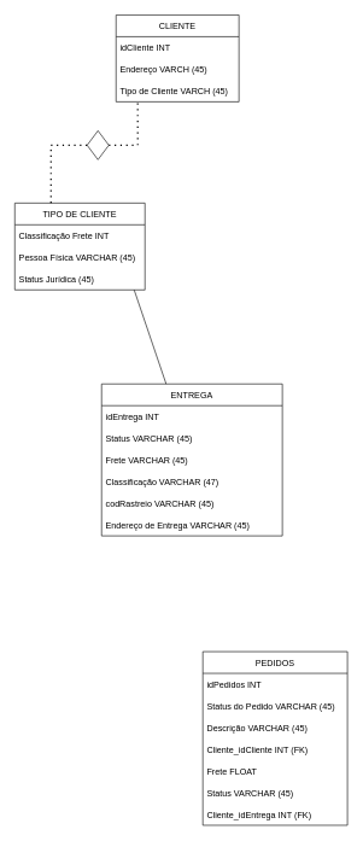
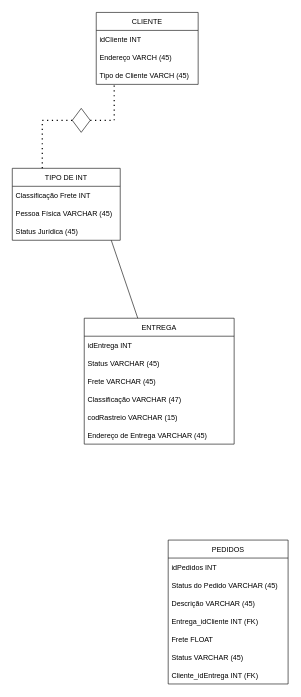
- <mxCell id="6" value="TIPO DE CLIENTE" style="swimlane;fontStyle=0;childLayout=stackLayout;horizontal=1;startSize=30;horizontalStack=0;resizeParent=1;resizeParentMax=0;resizeLast=0;collapsible=1;marginBottom=0;" vertex="1" parent="1"><mxGeometry x="20" y="280" width="180" height="120" as="geometry" /></mxCell>
+ <mxCell id="6" value="TIPO DE INT" style="swimlane;fontStyle=0;childLayout=stackLayout;horizontal=1;startSize=30;horizontalStack=0;resizeParent=1;resizeParentMax=0;resizeLast=0;collapsible=1;marginBottom=0;" vertex="1" parent="1"><mxGeometry x="20" y="280" width="180" height="120" as="geometry" /></mxCell>
- <mxCell id="18" value="codRastreio VARCHAR (45)" style="text;strokeColor=none;fillColor=none;align=left;verticalAlign=middle;spacingLeft=4;spacingRight=4;overflow=hidden;points=[[0,0.5],[1,0.5]];portConstraint=eastwest;rotatable=0;" vertex="1" parent="13"><mxGeometry y="150" width="250" height="30" as="geometry" /></mxCell>
+ <mxCell id="18" value="codRastreio VARCHAR (15)" style="text;strokeColor=none;fillColor=none;align=left;verticalAlign=middle;spacingLeft=4;spacingRight=4;overflow=hidden;points=[[0,0.5],[1,0.5]];portConstraint=eastwest;rotatable=0;" vertex="1" parent="13"><mxGeometry y="150" width="250" height="30" as="geometry" /></mxCell>
- <mxCell id="24" value="Cliente_idCliente INT (FK)" style="text;strokeColor=none;fillColor=none;align=left;verticalAlign=middle;spacingLeft=4;spacingRight=4;overflow=hidden;points=[[0,0.5],[1,0.5]];portConstraint=eastwest;rotatable=0;fontFamily=Helvetica;fontSize=12;fontColor=default;startSize=30;" vertex="1" parent="20"><mxGeometry y="120" width="200" height="30" as="geometry" /></mxCell>
+ <mxCell id="24" value="Entrega_idCliente INT (FK)" style="text;strokeColor=none;fillColor=none;align=left;verticalAlign=middle;spacingLeft=4;spacingRight=4;overflow=hidden;points=[[0,0.5],[1,0.5]];portConstraint=eastwest;rotatable=0;fontFamily=Helvetica;fontSize=12;fontColor=default;startSize=30;" vertex="1" parent="20"><mxGeometry y="120" width="200" height="30" as="geometry" /></mxCell>
